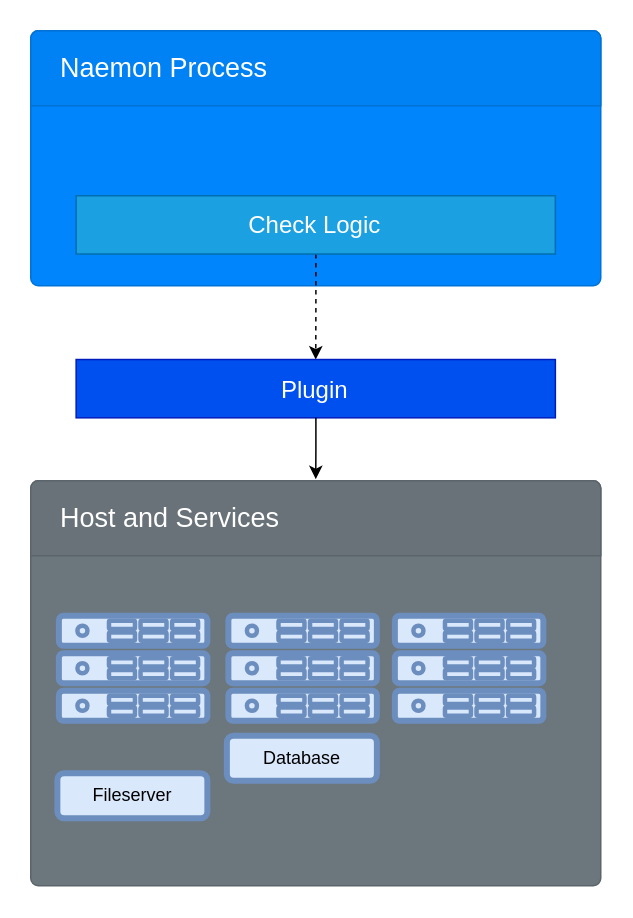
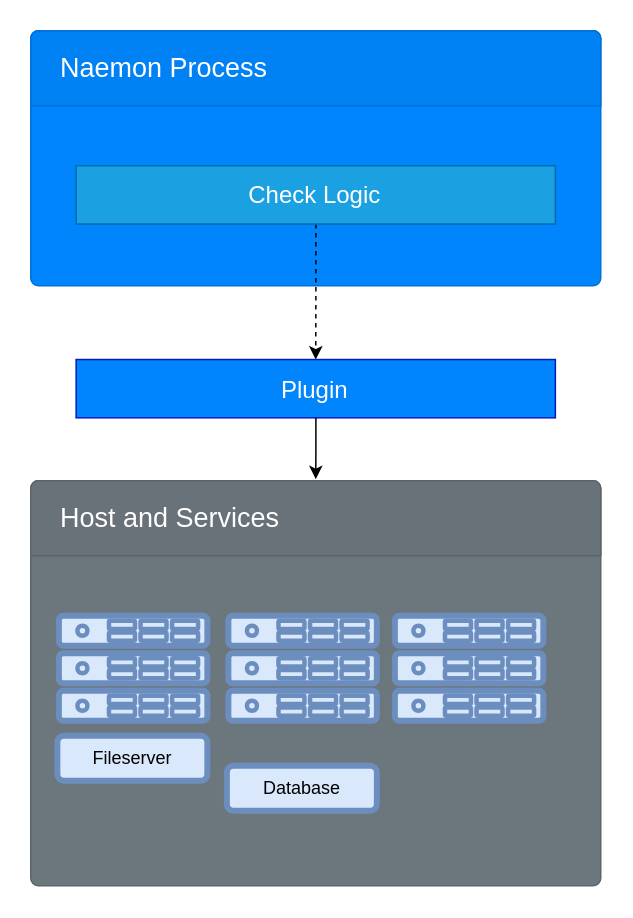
- <mxCell id="5" value="Check Logic" style="rounded=0;whiteSpace=wrap;html=1;fillColor=#1ba1e2;fontColor=#ffffff;strokeColor=#006EAF;fontSize=16;" parent="2" vertex="1"><mxGeometry x="30.26" y="110.001" width="319.48" height="38.857" as="geometry" /></mxCell>
+ <mxCell id="5" value="Check Logic" style="rounded=0;whiteSpace=wrap;html=1;fillColor=#1ba1e2;fontColor=#ffffff;strokeColor=#006EAF;fontSize=16;" parent="2" vertex="1"><mxGeometry x="30.26" y="90.001" width="319.48" height="38.857" as="geometry" /></mxCell>
- <mxCell id="6" value="Plugin" style="rounded=0;whiteSpace=wrap;html=1;fillColor=#0050ef;fontColor=#ffffff;strokeColor=#001DBC;fontSize=16;" parent="2" vertex="1"><mxGeometry x="30.26" y="219.179" width="319.48" height="38.857" as="geometry" /></mxCell>
+ <mxCell id="6" value="Plugin" style="rounded=0;whiteSpace=wrap;html=1;fillColor=#0085fc;fontColor=#ffffff;strokeColor=#001DBC;fontSize=16;" parent="2" vertex="1"><mxGeometry x="30.26" y="219.179" width="319.48" height="38.857" as="geometry" /></mxCell>
- <mxCell id="94" value="Database" style="rounded=1;whiteSpace=wrap;html=1;strokeWidth=4;fillColor=#dae8fc;strokeColor=#6c8ebf;" vertex="1" parent="7"><mxGeometry x="130.74" y="170" width="100" height="30" as="geometry" /></mxCell>
+ <mxCell id="94" value="Database" style="rounded=1;whiteSpace=wrap;html=1;strokeWidth=4;fillColor=#dae8fc;strokeColor=#6c8ebf;" vertex="1" parent="7"><mxGeometry x="130.74" y="190" width="100" height="30" as="geometry" /></mxCell>
- <mxCell id="93" value="Fileserver" style="rounded=1;whiteSpace=wrap;html=1;strokeWidth=4;fillColor=#dae8fc;strokeColor=#6c8ebf;" vertex="1" parent="7"><mxGeometry x="17.74" y="195" width="100" height="30" as="geometry" /></mxCell>
+ <mxCell id="93" value="Fileserver" style="rounded=1;whiteSpace=wrap;html=1;strokeWidth=4;fillColor=#dae8fc;strokeColor=#6c8ebf;" vertex="1" parent="7"><mxGeometry x="17.74" y="170" width="100" height="30" as="geometry" /></mxCell>
